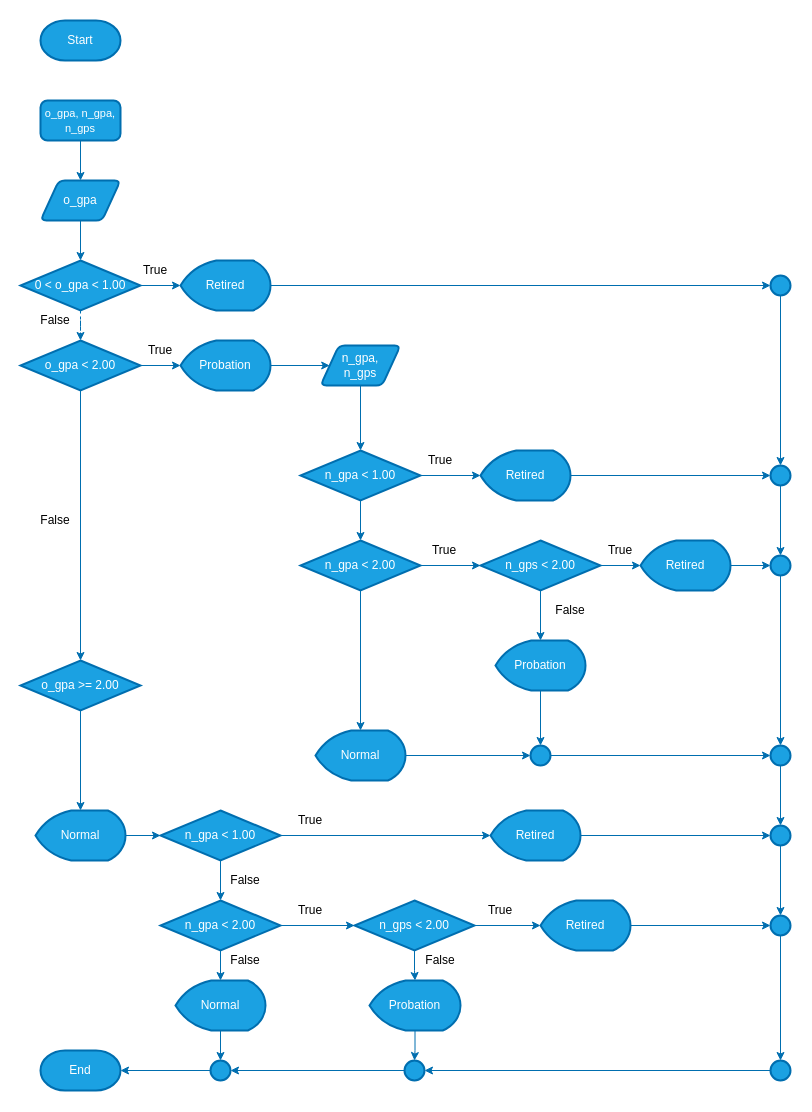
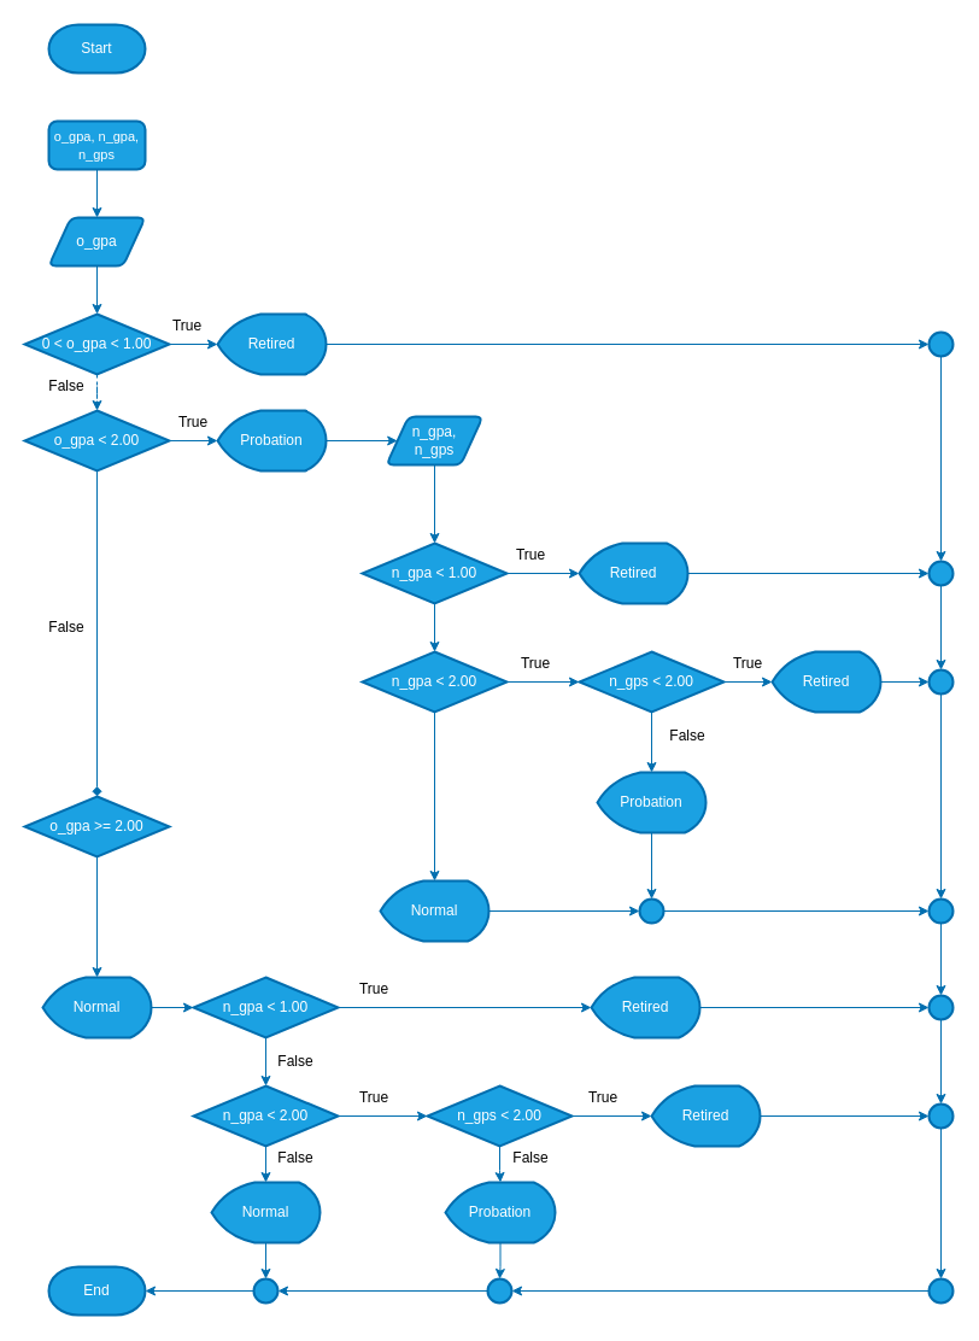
- <mxCell id="10" value="" style="edgeStyle=orthogonalEdgeStyle;rounded=0;orthogonalLoop=1;jettySize=auto;html=1;fillColor=#1ba1e2;strokeColor=#006EAF;" parent="1" source="12" target="14" edge="1"><mxGeometry relative="1" as="geometry" /></mxCell>
+ <mxCell id="10" value="" style="edgeStyle=orthogonalEdgeStyle;rounded=0;orthogonalLoop=1;jettySize=auto;html=1;fillColor=#1ba1e2;strokeColor=#006EAF;endArrow=diamond;" parent="1" source="12" target="14" edge="1"><mxGeometry relative="1" as="geometry" /></mxCell>
